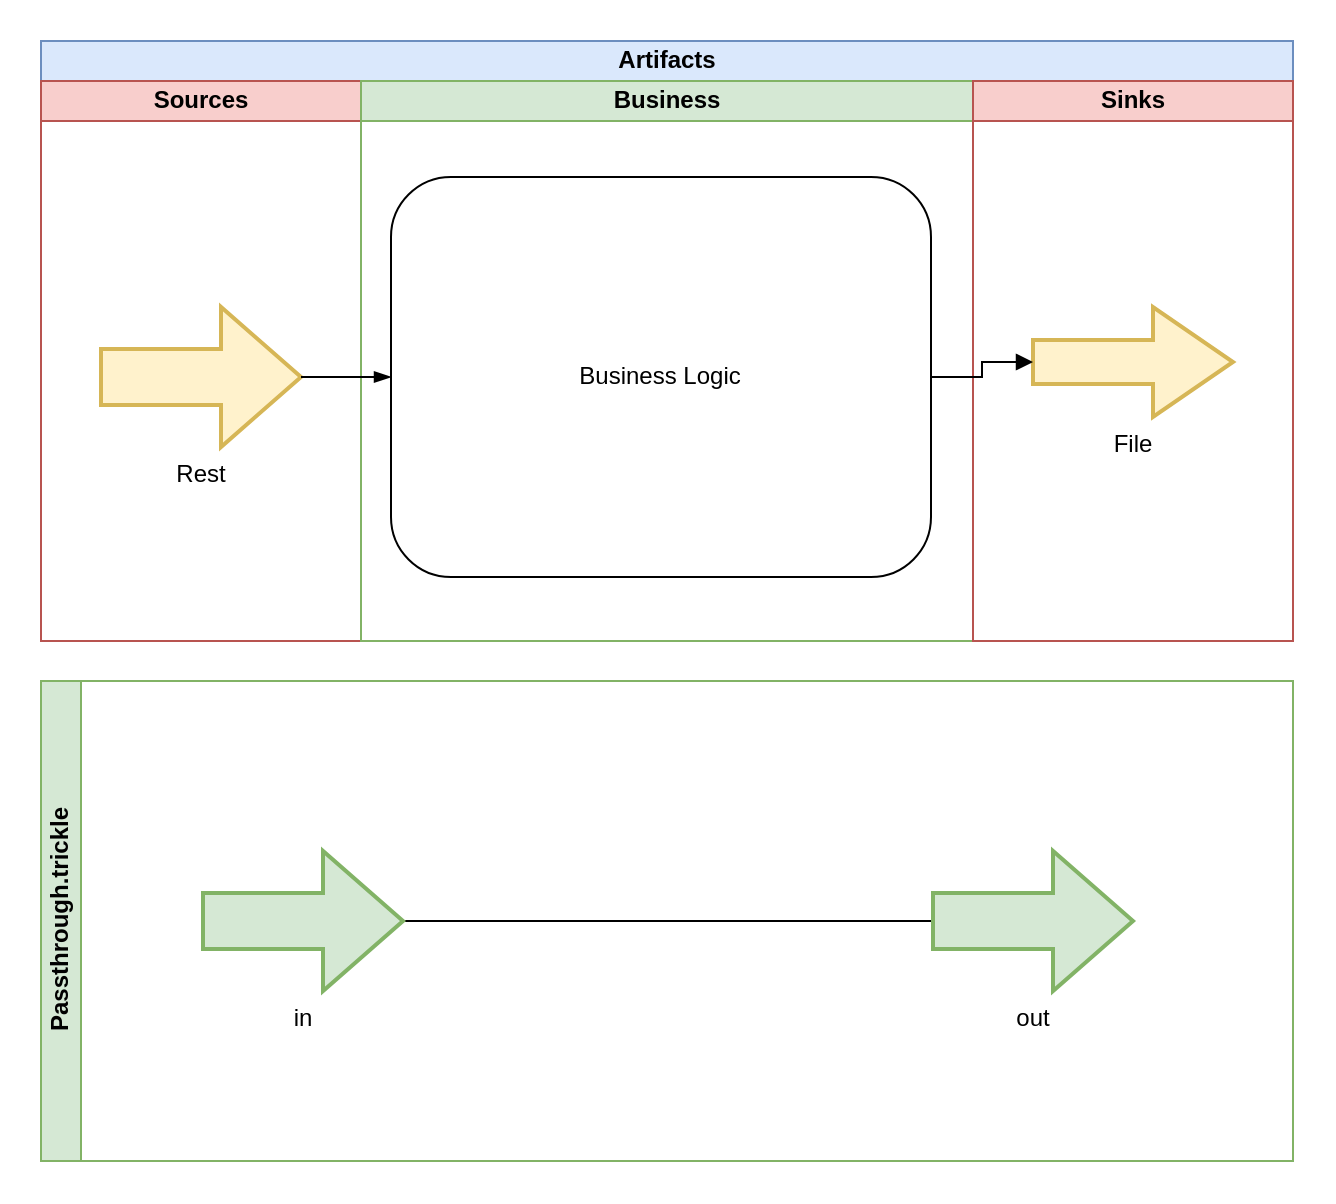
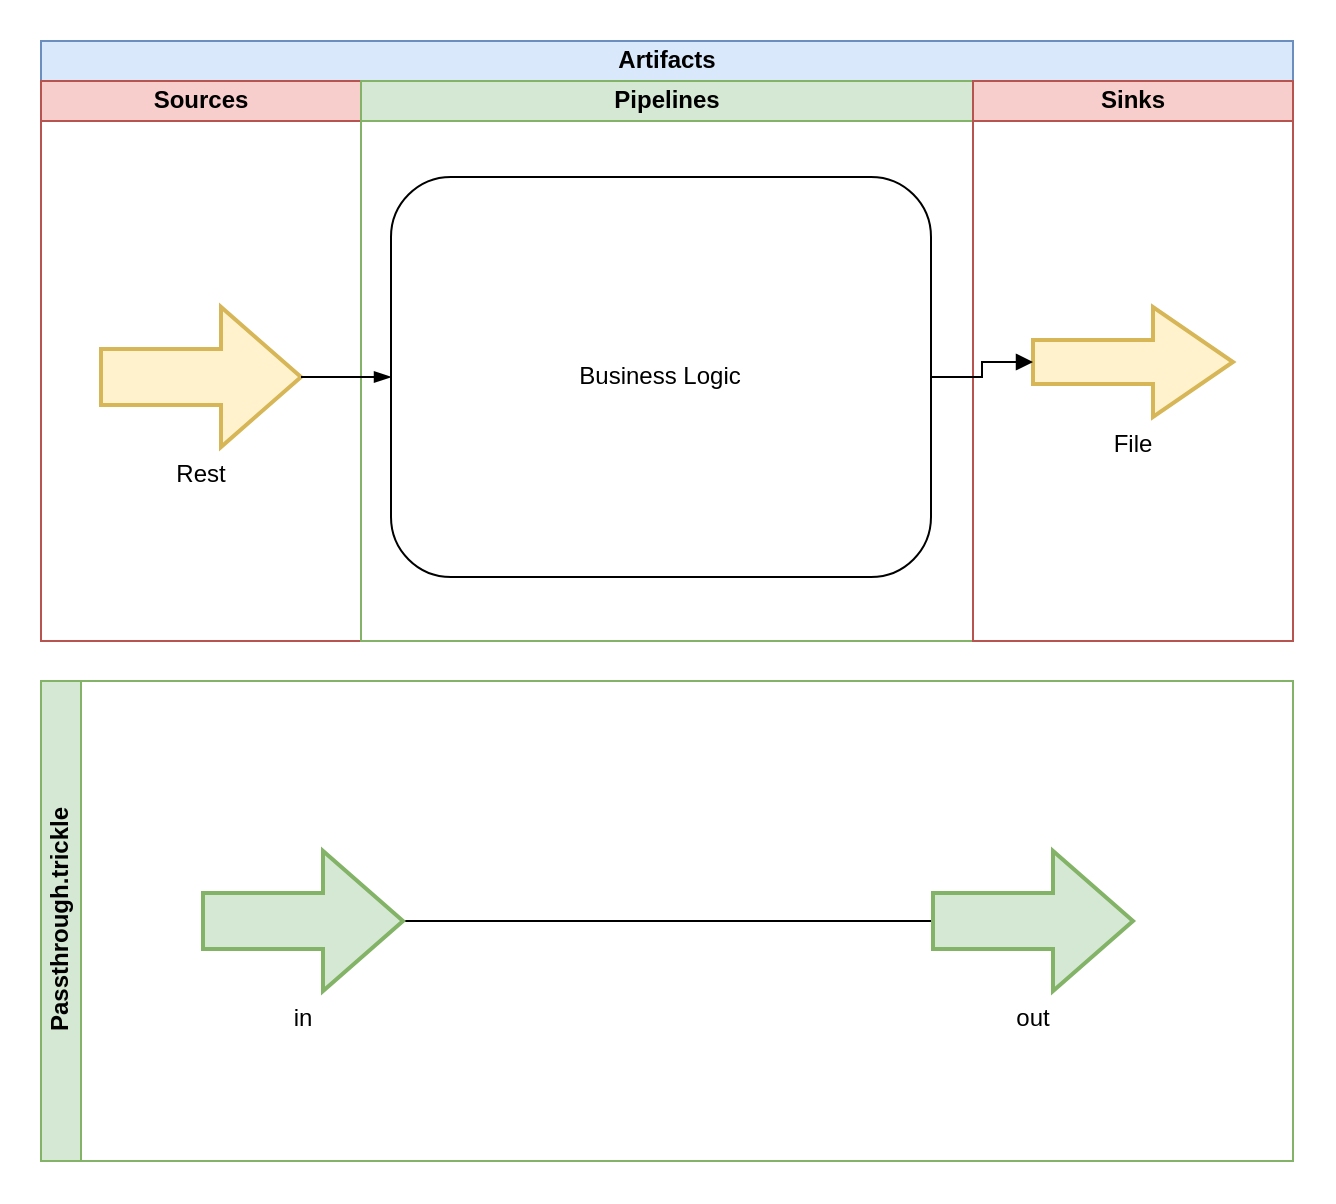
- <mxCell id="5" value="Business" style="swimlane;html=1;startSize=20;fillColor=#d5e8d4;strokeColor=#82b366;labelBackgroundColor=none;swimlaneFillColor=#ffffff;" vertex="1" parent="2"><mxGeometry x="160" y="20" width="306" height="280" as="geometry" /></mxCell>
+ <mxCell id="5" value="Pipelines" style="swimlane;html=1;startSize=20;fillColor=#d5e8d4;strokeColor=#82b366;labelBackgroundColor=none;swimlaneFillColor=#ffffff;" vertex="1" parent="2"><mxGeometry x="160" y="20" width="306" height="280" as="geometry" /></mxCell>
